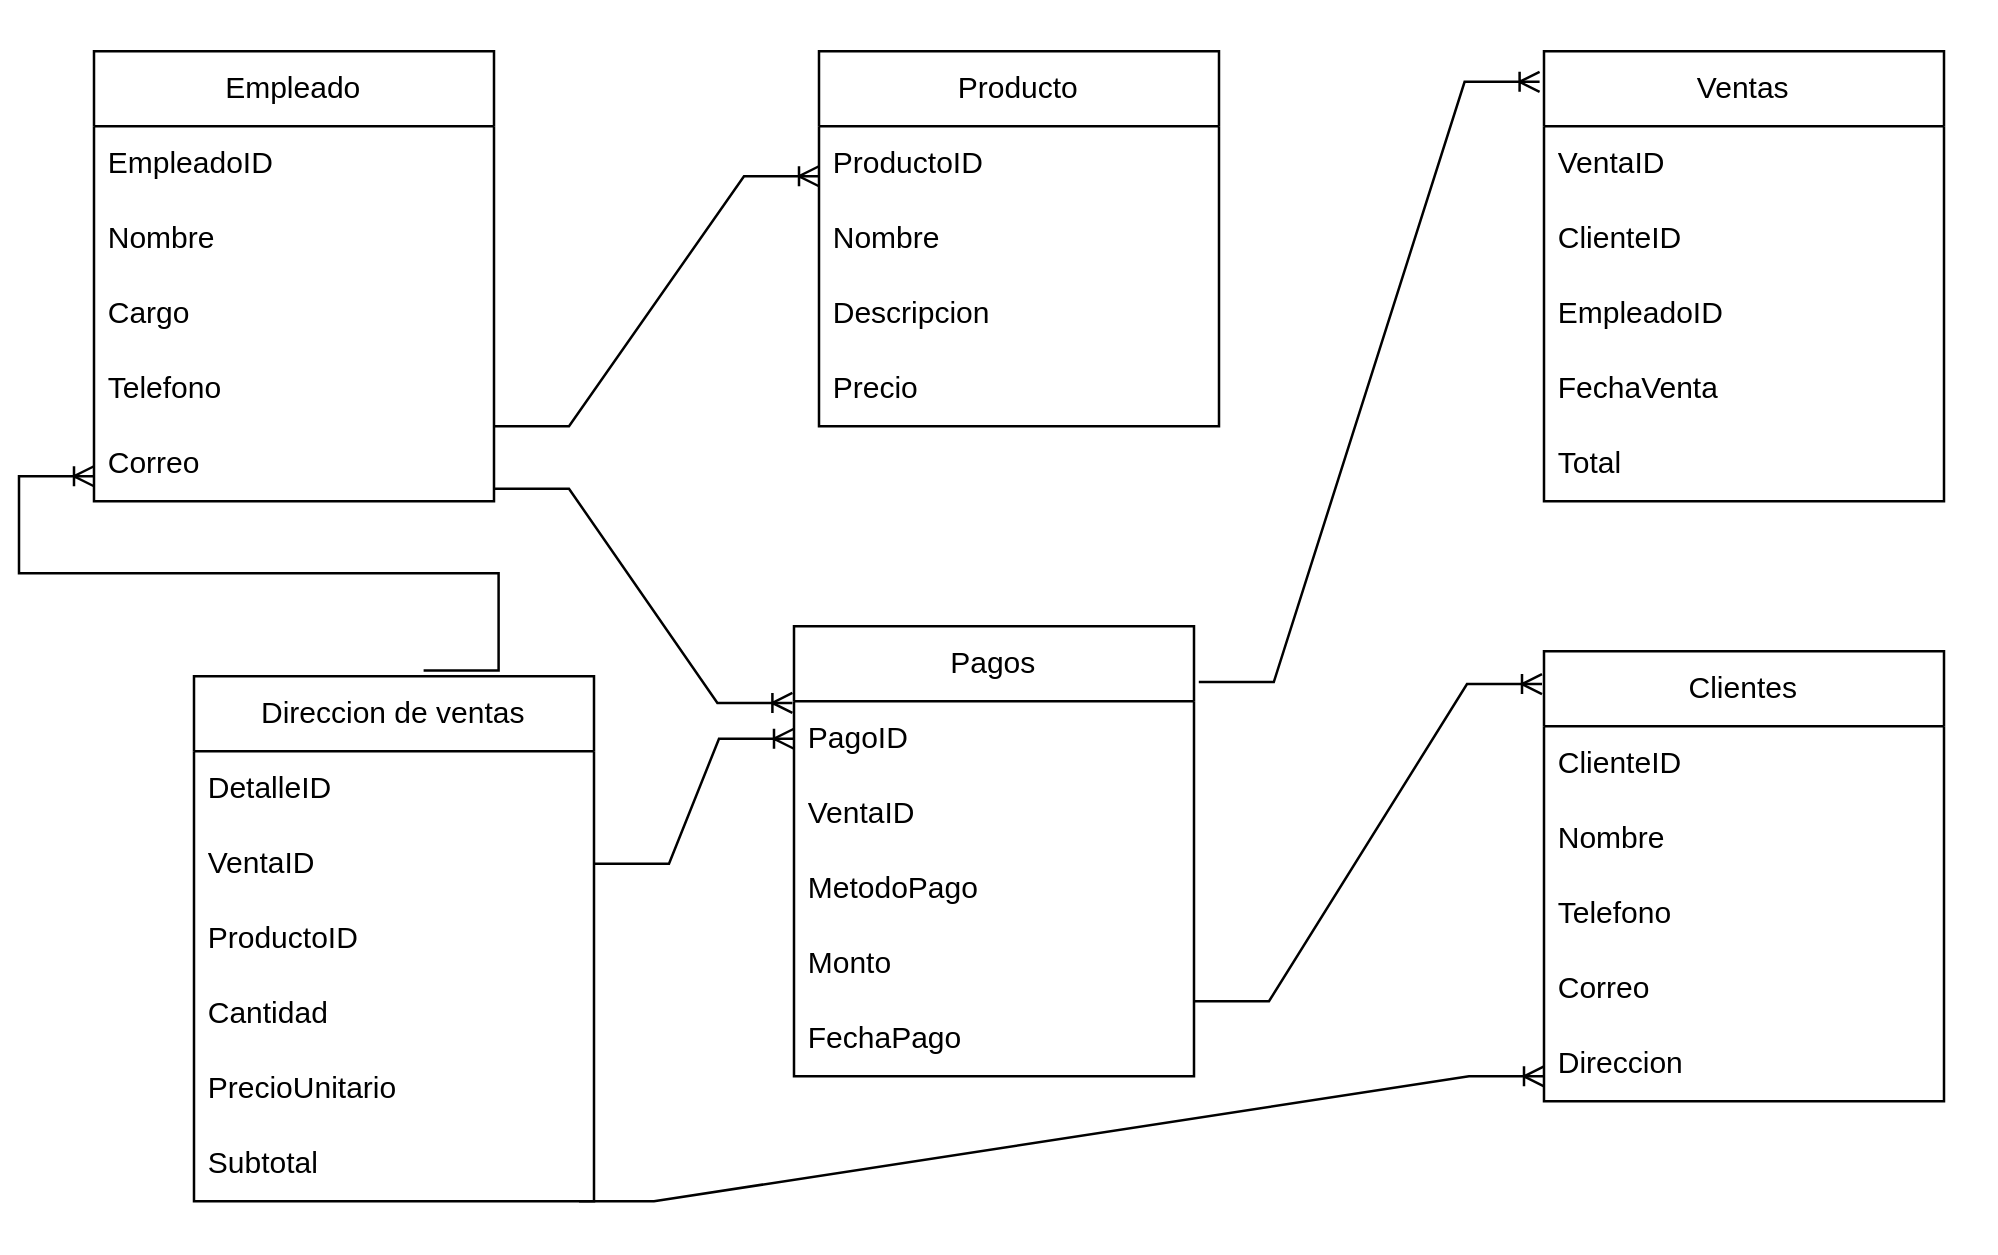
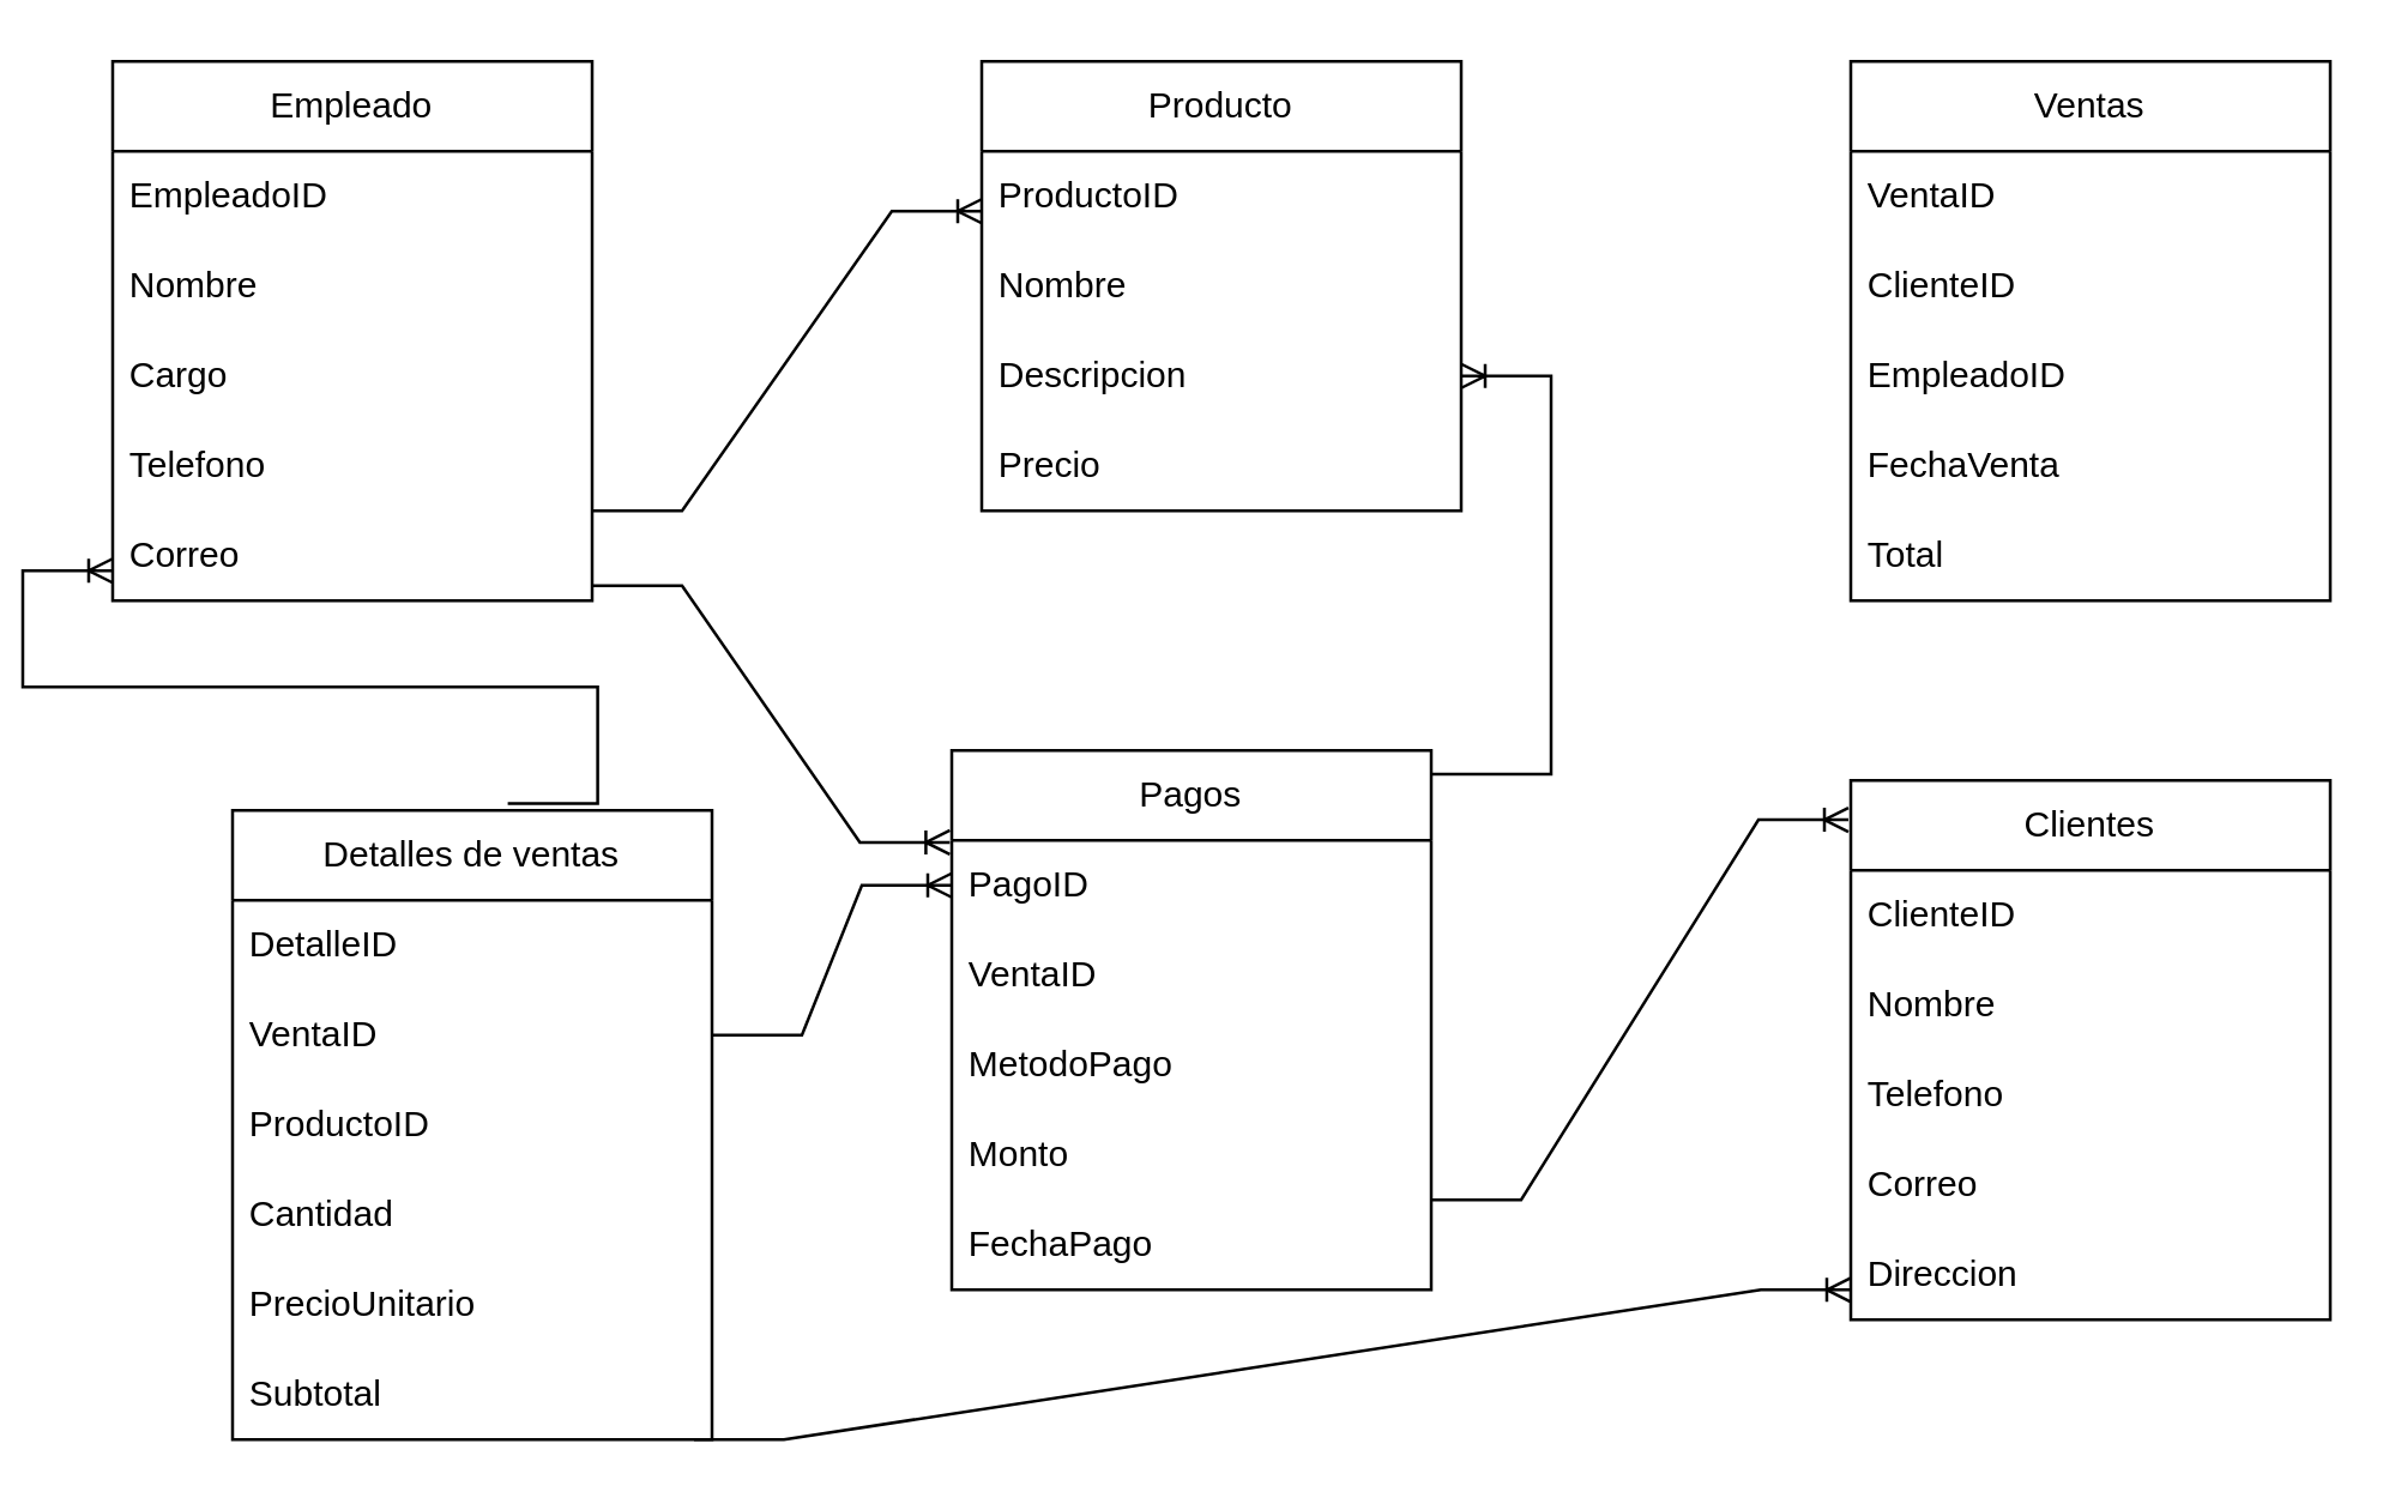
- <mxCell id="42" value="" style="edgeStyle=entityRelationEdgeStyle;fontSize=12;html=1;endArrow=ERoneToMany;rounded=0;exitX=1.012;exitY=0.124;exitDx=0;exitDy=0;exitPerimeter=0;entryX=-0.011;entryY=0.068;entryDx=0;entryDy=0;entryPerimeter=0;" edge="1" parent="1" source="27" target="14"><mxGeometry width="100" height="100" relative="1" as="geometry"><mxPoint x="490" y="250" as="sourcePoint" /><mxPoint x="590" y="150" as="targetPoint" /></mxGeometry></mxCell>
+ <mxCell id="44" value="" style="edgeStyle=entityRelationEdgeStyle;fontSize=12;html=1;endArrow=ERoneToMany;rounded=0;exitX=1.001;exitY=0.044;exitDx=0;exitDy=0;exitPerimeter=0;" edge="1" parent="1" source="27" target="12"><mxGeometry width="100" height="100" relative="1" as="geometry"><mxPoint x="520" y="250" as="sourcePoint" /><mxPoint x="620" y="150" as="targetPoint" /></mxGeometry></mxCell>
- <mxCell id="20" value="&lt;font style=&quot;vertical-align: inherit;&quot;&gt;&lt;font style=&quot;vertical-align: inherit;&quot;&gt;&lt;font style=&quot;vertical-align: inherit;&quot;&gt;&lt;font style=&quot;vertical-align: inherit;&quot;&gt;Direccion de ventas&lt;/font&gt;&lt;/font&gt;&lt;/font&gt;&lt;/font&gt;" style="swimlane;fontStyle=0;childLayout=stackLayout;horizontal=1;startSize=30;horizontalStack=0;resizeParent=1;resizeParentMax=0;resizeLast=0;collapsible=1;marginBottom=0;whiteSpace=wrap;html=1;" vertex="1" parent="1"><mxGeometry x="60" y="270" width="160" height="210" as="geometry" /></mxCell>
+ <mxCell id="20" value="&lt;font style=&quot;vertical-align: inherit;&quot;&gt;&lt;font style=&quot;vertical-align: inherit;&quot;&gt;&lt;font style=&quot;vertical-align: inherit;&quot;&gt;&lt;font style=&quot;vertical-align: inherit;&quot;&gt;Detalles de ventas&lt;/font&gt;&lt;/font&gt;&lt;/font&gt;&lt;/font&gt;" style="swimlane;fontStyle=0;childLayout=stackLayout;horizontal=1;startSize=30;horizontalStack=0;resizeParent=1;resizeParentMax=0;resizeLast=0;collapsible=1;marginBottom=0;whiteSpace=wrap;html=1;" vertex="1" parent="1"><mxGeometry x="60" y="270" width="160" height="210" as="geometry" /></mxCell>
